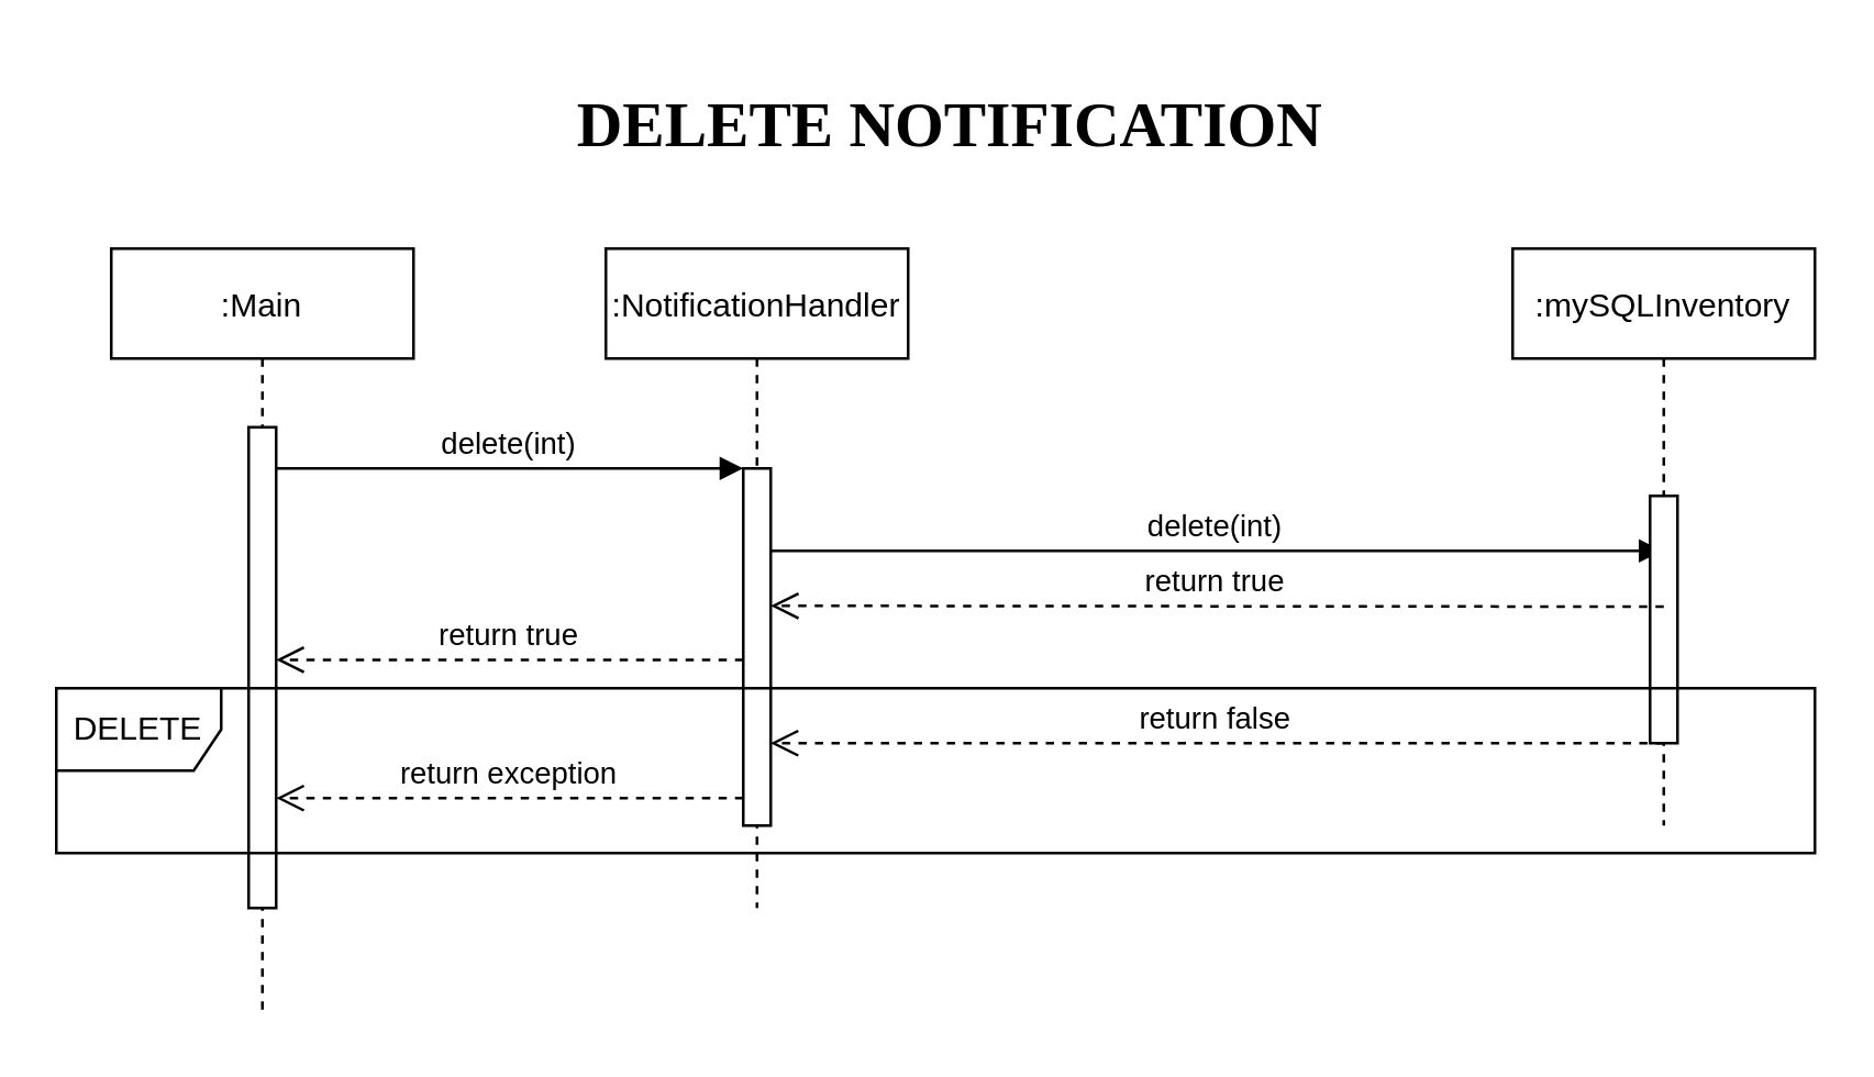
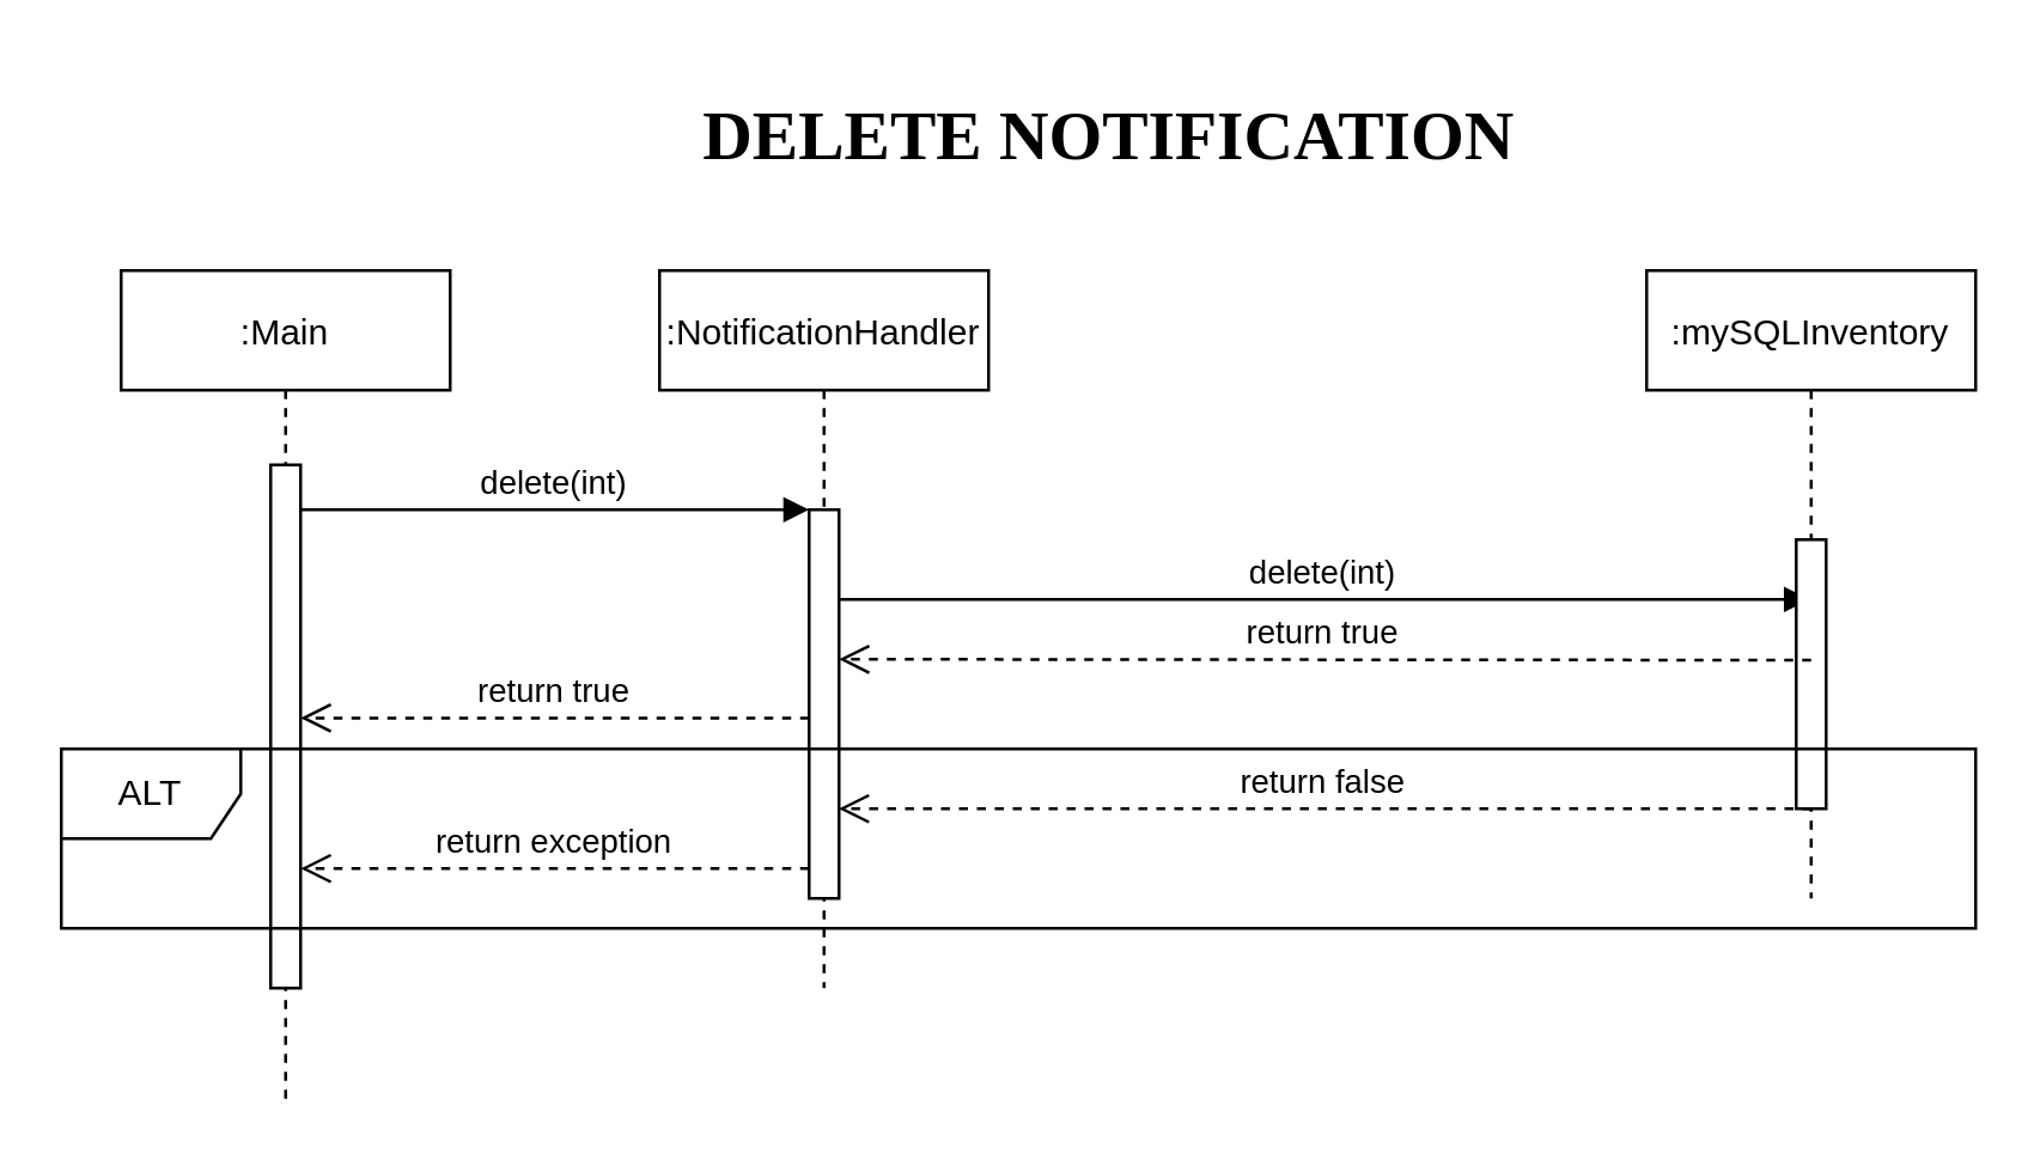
- <mxCell id="8" value="&lt;h1&gt;&lt;font style=&quot;font-size: 23px&quot; face=&quot;Tahoma&quot;&gt;&lt;b&gt;DELETE NOTIFICATION&lt;/b&gt;&lt;/font&gt;&lt;/h1&gt;" style="text;html=1;align=center;verticalAlign=middle;resizable=0;points=[];autosize=1;" vertex="1" parent="1"><mxGeometry x="200" y="20" width="290" height="50" as="geometry" /></mxCell>
+ <mxCell id="8" value="&lt;h1&gt;&lt;font style=&quot;font-size: 23px&quot; face=&quot;Tahoma&quot;&gt;&lt;b&gt;DELETE NOTIFICATION&lt;/b&gt;&lt;/font&gt;&lt;/h1&gt;" style="text;html=1;align=center;verticalAlign=middle;resizable=0;points=[];autosize=1;" vertex="1" parent="1"><mxGeometry x="225" y="20" width="290" height="50" as="geometry" /></mxCell>
- <mxCell id="14" value="DELETE" style="shape=umlFrame;whiteSpace=wrap;html=1;" vertex="1" parent="1"><mxGeometry x="20" y="250" width="640" height="60" as="geometry" /></mxCell>
+ <mxCell id="14" value="ALT" style="shape=umlFrame;whiteSpace=wrap;html=1;" vertex="1" parent="1"><mxGeometry x="20" y="250" width="640" height="60" as="geometry" /></mxCell>
